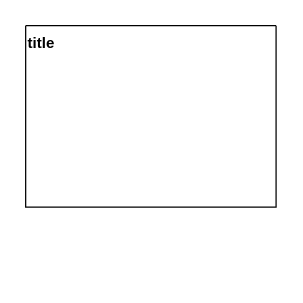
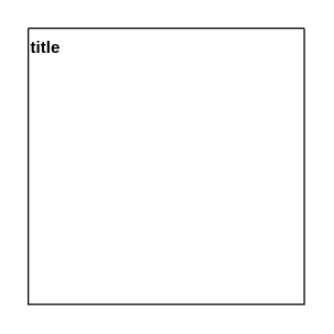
- <mxCell id="2" value="title" style="swimlane;startSize=0;verticalAlign=top;align=left;" vertex="1" parent="1"><mxGeometry x="20" y="20" width="200" height="145" as="geometry" /></mxCell>
+ <mxCell id="2" value="title" style="swimlane;startSize=0;verticalAlign=top;align=left;" vertex="1" parent="1"><mxGeometry x="20" y="20" width="200" height="200" as="geometry" /></mxCell>
